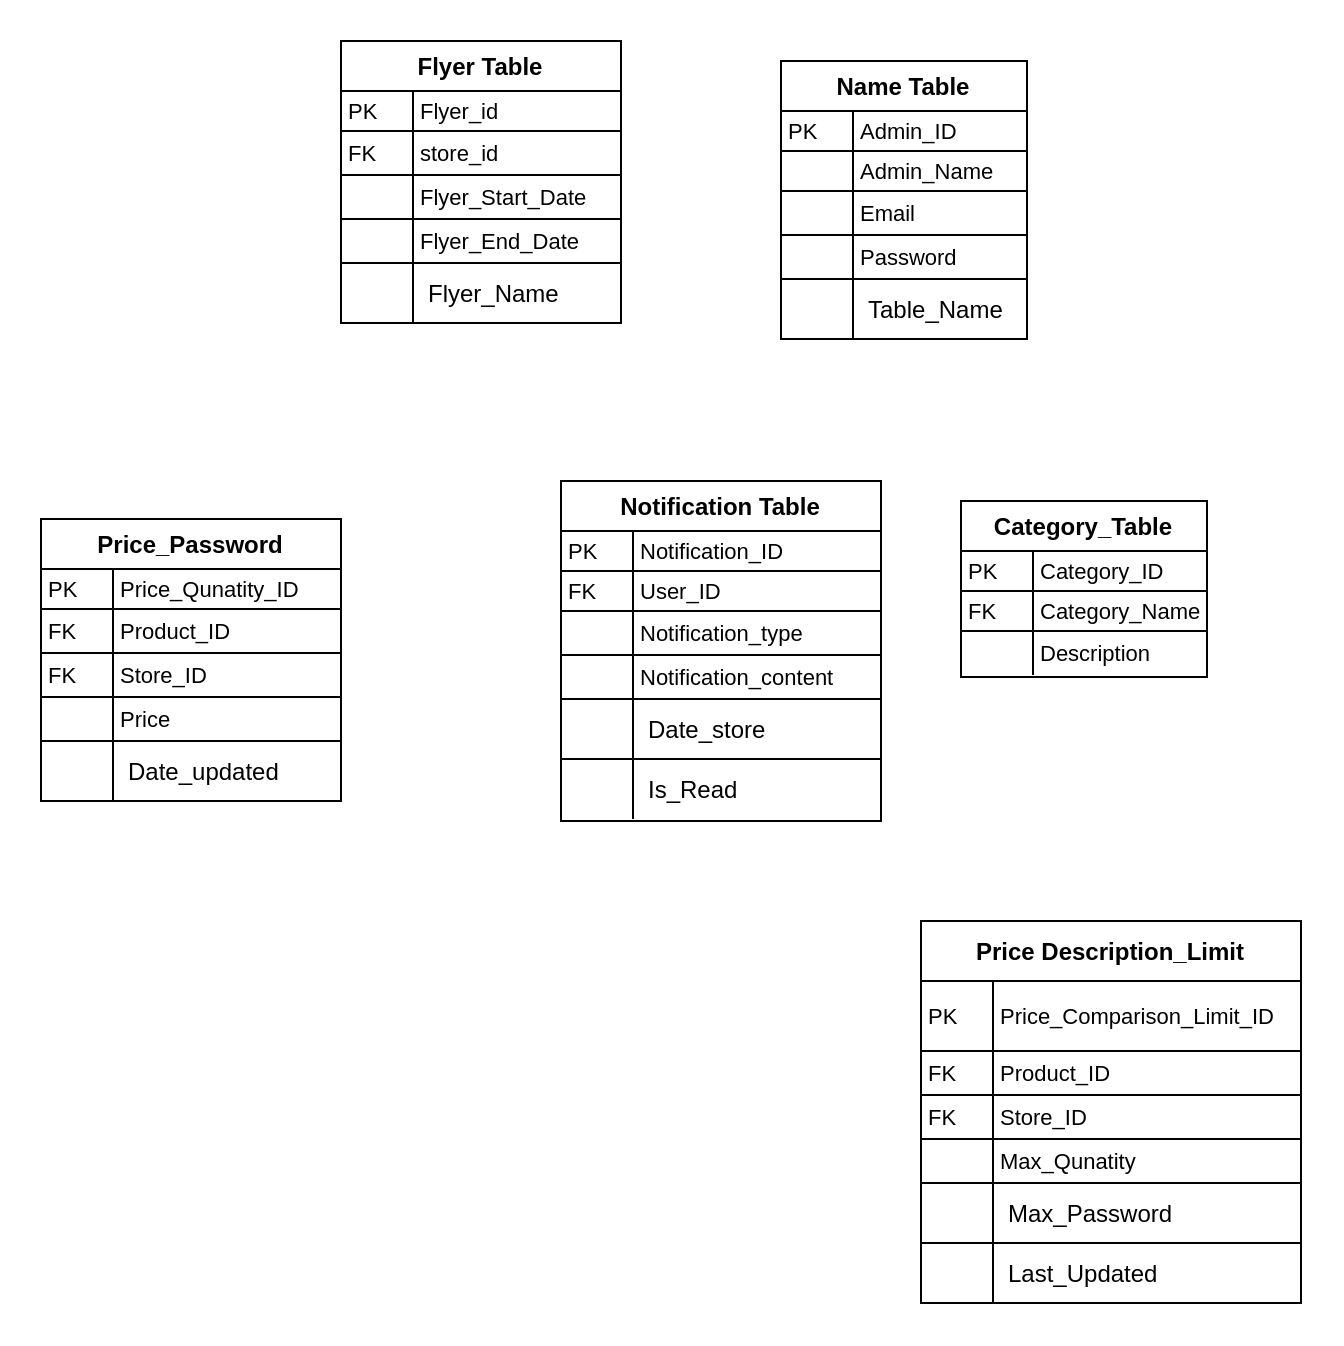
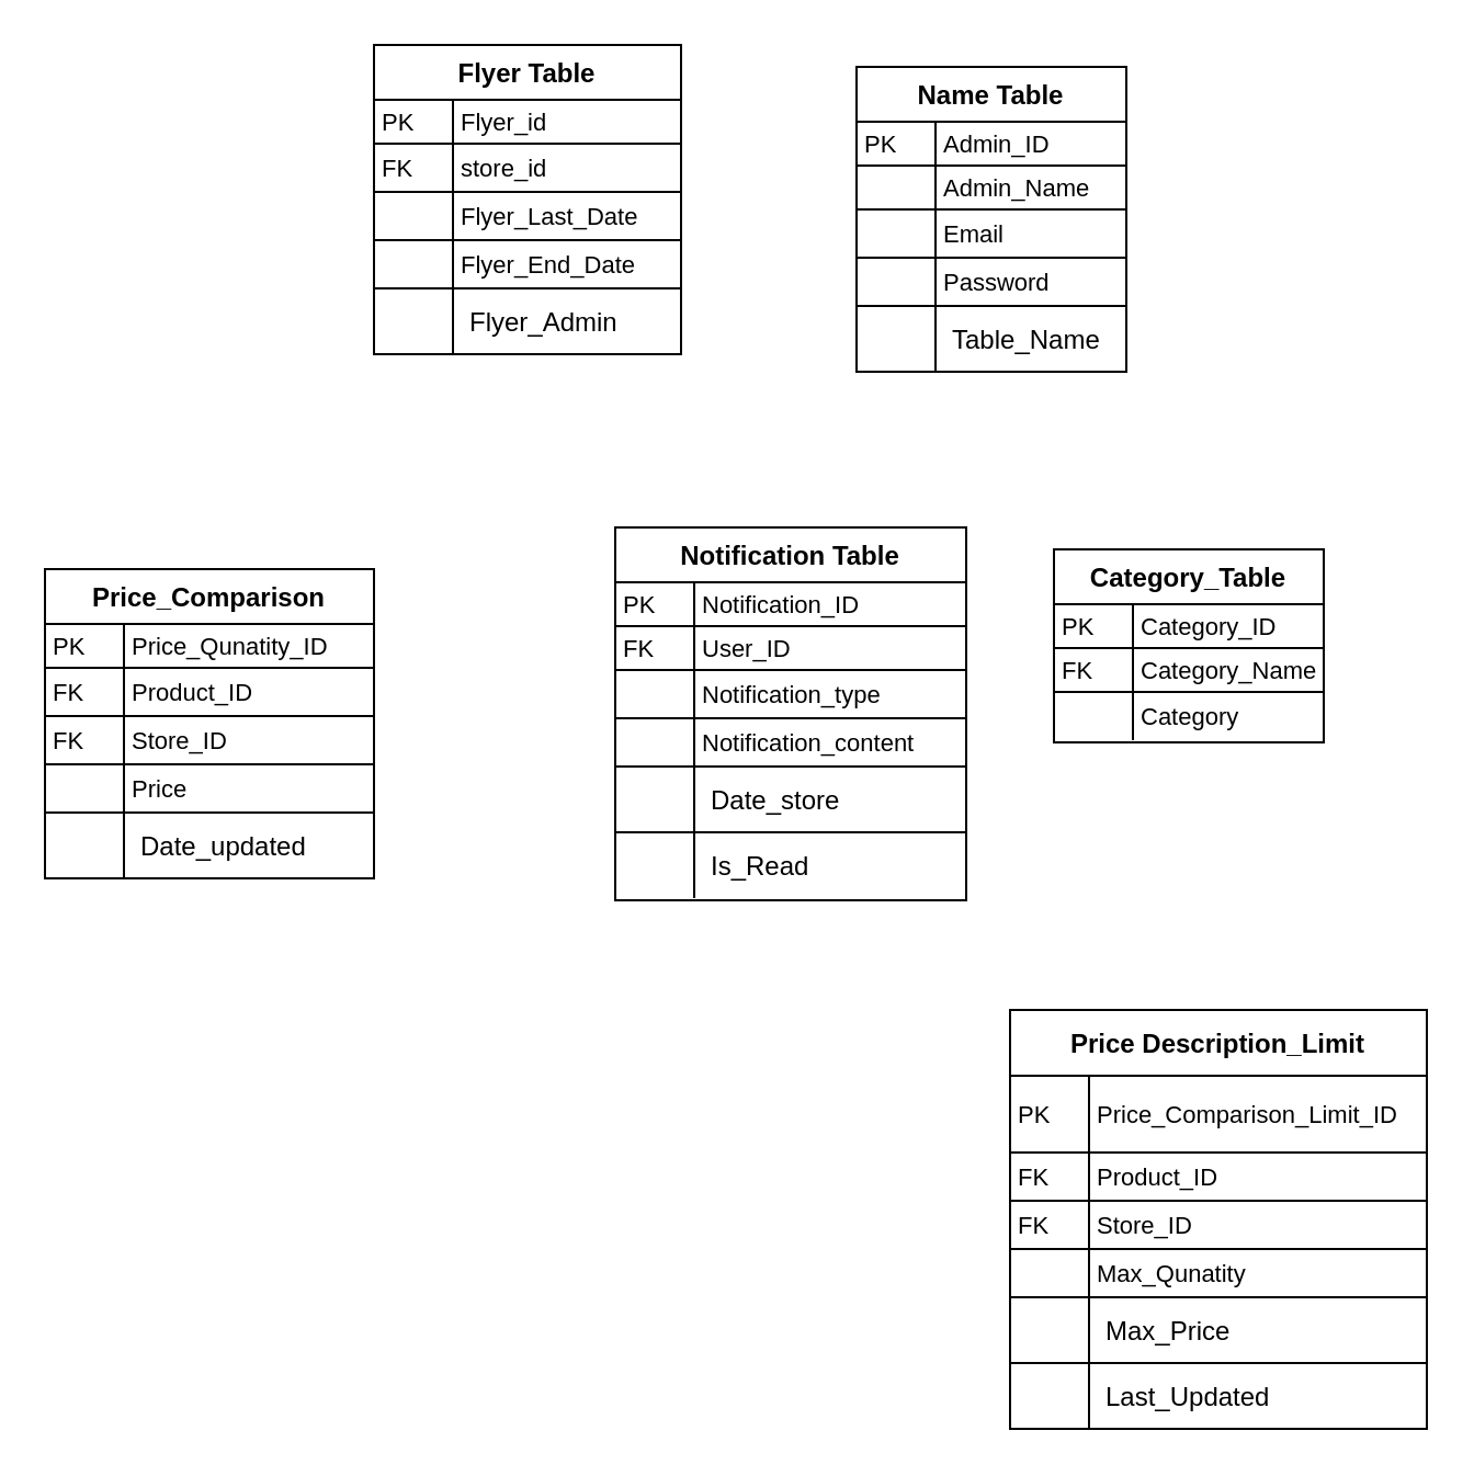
- <mxCell id="11" value="Flyer_Start_Date" style="shape=partialRectangle;connectable=0;fillColor=none;top=0;left=0;bottom=0;right=0;align=left;spacingLeft=2;overflow=hidden;fontSize=11;" vertex="1" parent="9"><mxGeometry x="36" width="104" height="22" as="geometry"><mxRectangle width="104" height="22" as="alternateBounds" /></mxGeometry></mxCell>
+ <mxCell id="11" value="Flyer_Last_Date" style="shape=partialRectangle;connectable=0;fillColor=none;top=0;left=0;bottom=0;right=0;align=left;spacingLeft=2;overflow=hidden;fontSize=11;" vertex="1" parent="9"><mxGeometry x="36" width="104" height="22" as="geometry"><mxRectangle width="104" height="22" as="alternateBounds" /></mxGeometry></mxCell>
- <mxCell id="17" value="Flyer_Name" style="shape=partialRectangle;connectable=0;fillColor=none;top=0;left=0;bottom=0;right=0;align=left;spacingLeft=6;overflow=hidden;" vertex="1" parent="15"><mxGeometry x="36" width="104" height="30" as="geometry"><mxRectangle width="104" height="30" as="alternateBounds" /></mxGeometry></mxCell>
+ <mxCell id="17" value="Flyer_Admin" style="shape=partialRectangle;connectable=0;fillColor=none;top=0;left=0;bottom=0;right=0;align=left;spacingLeft=6;overflow=hidden;" vertex="1" parent="15"><mxGeometry x="36" width="104" height="30" as="geometry"><mxRectangle width="104" height="30" as="alternateBounds" /></mxGeometry></mxCell>
- <mxCell id="63" value="Price_Password" style="shape=table;startSize=25;container=1;collapsible=0;childLayout=tableLayout;fixedRows=1;rowLines=1;fontStyle=1;align=center;resizeLast=1;" vertex="1" parent="1"><mxGeometry x="20" y="259" width="150" height="141" as="geometry" /></mxCell>
+ <mxCell id="63" value="Price_Comparison" style="shape=table;startSize=25;container=1;collapsible=0;childLayout=tableLayout;fixedRows=1;rowLines=1;fontStyle=1;align=center;resizeLast=1;" vertex="1" parent="1"><mxGeometry x="20" y="259" width="150" height="141" as="geometry" /></mxCell>
- <mxCell id="62" value="Description" style="shape=partialRectangle;connectable=0;fillColor=none;top=0;left=0;bottom=0;right=0;align=left;spacingLeft=2;overflow=hidden;fontSize=11;" vertex="1" parent="60"><mxGeometry x="36" width="87" height="22" as="geometry"><mxRectangle width="87" height="22" as="alternateBounds" /></mxGeometry></mxCell>
+ <mxCell id="62" value="Category" style="shape=partialRectangle;connectable=0;fillColor=none;top=0;left=0;bottom=0;right=0;align=left;spacingLeft=2;overflow=hidden;fontSize=11;" vertex="1" parent="60"><mxGeometry x="36" width="87" height="22" as="geometry"><mxRectangle width="87" height="22" as="alternateBounds" /></mxGeometry></mxCell>
- <mxCell id="94" value="Max_Password" style="shape=partialRectangle;connectable=0;fillColor=none;top=0;left=0;bottom=0;right=0;align=left;spacingLeft=6;overflow=hidden;" vertex="1" parent="92"><mxGeometry x="36" width="154.0" height="30" as="geometry"><mxRectangle width="154.0" height="30" as="alternateBounds" /></mxGeometry></mxCell>
+ <mxCell id="94" value="Max_Price" style="shape=partialRectangle;connectable=0;fillColor=none;top=0;left=0;bottom=0;right=0;align=left;spacingLeft=6;overflow=hidden;" vertex="1" parent="92"><mxGeometry x="36" width="154.0" height="30" as="geometry"><mxRectangle width="154.0" height="30" as="alternateBounds" /></mxGeometry></mxCell>
